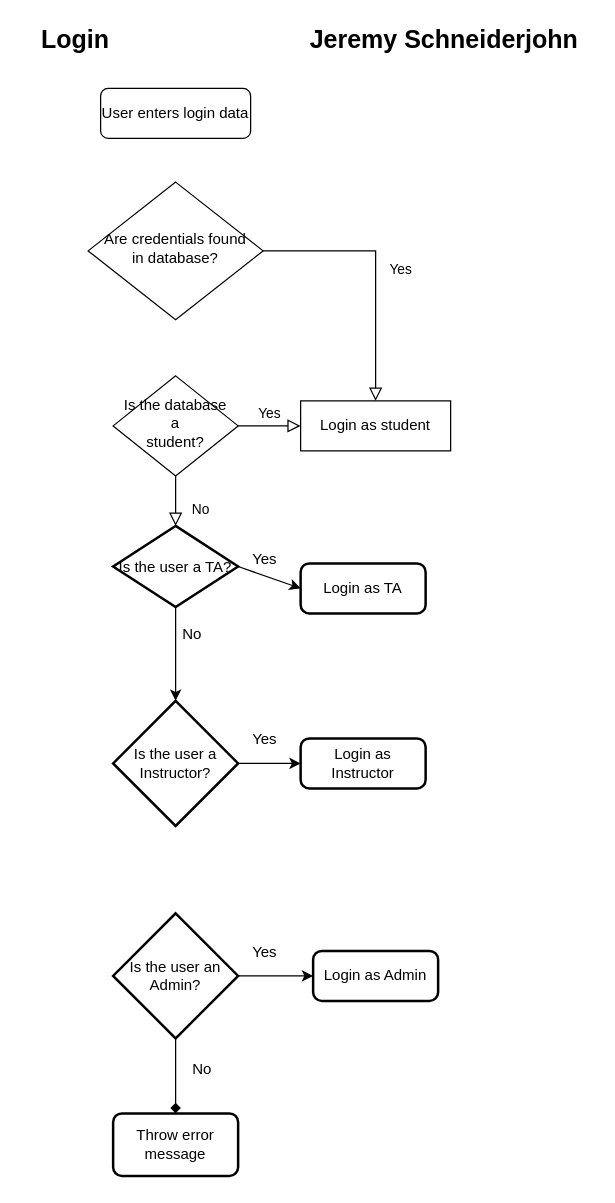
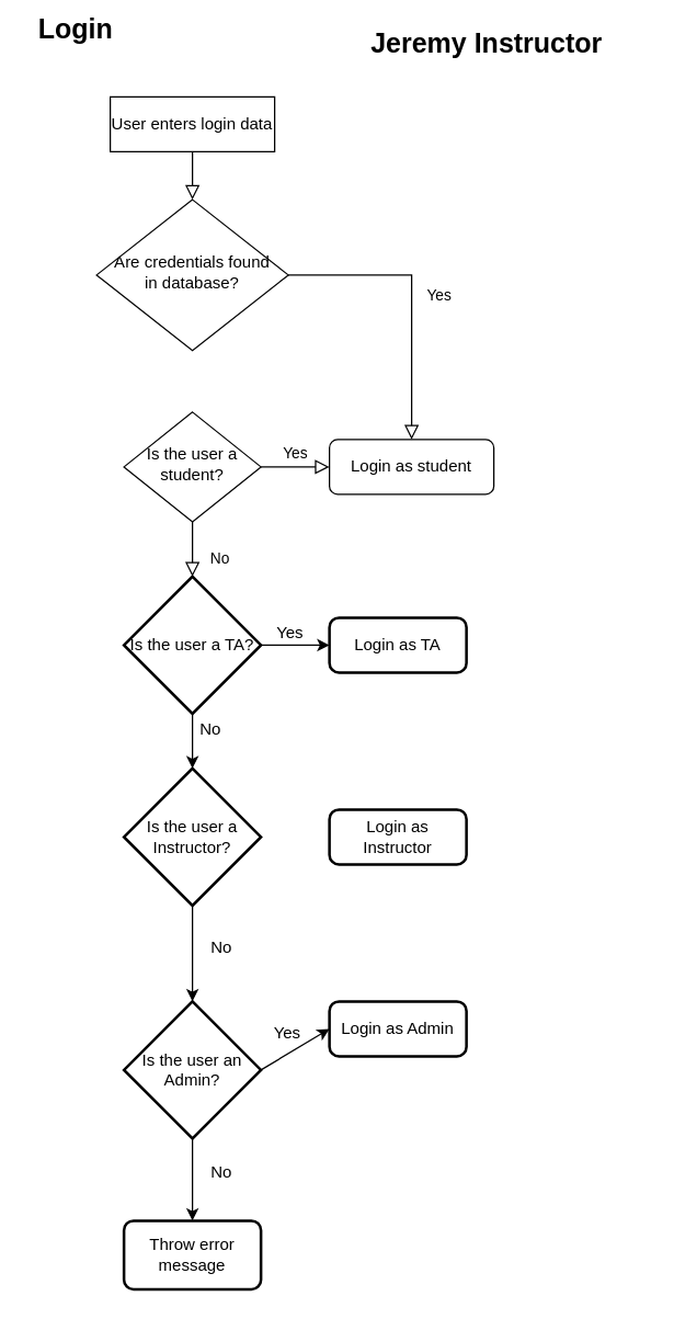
- <mxCell id="29" value="&lt;font style=&quot;font-size: 20px&quot;&gt;&lt;b&gt;Login&lt;/b&gt;&lt;/font&gt;" style="text;html=1;strokeColor=none;fillColor=none;align=center;verticalAlign=middle;whiteSpace=wrap;rounded=0;" vertex="1" parent="1"><mxGeometry x="20" y="20" width="80" height="20" as="geometry" /></mxCell>
+ <mxCell id="29" value="&lt;font style=&quot;font-size: 20px&quot;&gt;&lt;b&gt;Login&lt;/b&gt;&lt;/font&gt;" style="text;html=1;strokeColor=none;fillColor=none;align=center;verticalAlign=middle;whiteSpace=wrap;rounded=0;" vertex="1" parent="1"><mxGeometry x="15" y="10" width="80" height="20" as="geometry" /></mxCell>
- <mxCell id="30" value="&lt;font style=&quot;font-size: 20px&quot;&gt;&lt;b&gt;Jeremy Schneiderjohn&lt;/b&gt;&lt;/font&gt;" style="text;html=1;strokeColor=none;fillColor=none;align=center;verticalAlign=middle;whiteSpace=wrap;rounded=0;" vertex="1" parent="1"><mxGeometry x="240" y="20" width="230" height="20" as="geometry" /></mxCell>
+ <mxCell id="30" value="&lt;font style=&quot;font-size: 20px&quot;&gt;&lt;b&gt;Jeremy Instructor&lt;/b&gt;&lt;/font&gt;" style="text;html=1;strokeColor=none;fillColor=none;align=center;verticalAlign=middle;whiteSpace=wrap;rounded=0;" vertex="1" parent="1"><mxGeometry x="240" y="20" width="230" height="20" as="geometry" /></mxCell>
- <mxCell id="3" value="User enters login data" style="rounded=1;whiteSpace=wrap;html=1;fontSize=12;glass=0;strokeWidth=1;shadow=0;" parent="1" vertex="1"><mxGeometry x="80" y="70" width="120" height="40" as="geometry" /></mxCell>
+ <mxCell id="3" value="User enters login data" style="whiteSpace=wrap;html=1;fontSize=12;glass=0;strokeWidth=1;shadow=0;rounded=0;" parent="1" vertex="1"><mxGeometry x="80" y="70" width="120" height="40" as="geometry" /></mxCell>
+ <mxCell id="2" value="" style="rounded=0;html=1;jettySize=auto;orthogonalLoop=1;fontSize=11;endArrow=block;endFill=0;endSize=8;strokeWidth=1;shadow=0;labelBackgroundColor=none;edgeStyle=orthogonalEdgeStyle;" parent="1" source="3" target="5" edge="1"><mxGeometry relative="1" as="geometry" /></mxCell>
- <mxCell id="8" value="Is the database a&lt;br&gt;student?" style="rhombus;whiteSpace=wrap;html=1;shadow=0;fontFamily=Helvetica;fontSize=12;align=center;strokeWidth=1;spacing=6;spacingTop=-4;" parent="1" vertex="1"><mxGeometry x="90" y="300" width="100" height="80" as="geometry" /></mxCell>
+ <mxCell id="8" value="Is the user a&lt;br&gt;student?" style="rhombus;whiteSpace=wrap;html=1;shadow=0;fontFamily=Helvetica;fontSize=12;align=center;strokeWidth=1;spacing=6;spacingTop=-4;" parent="1" vertex="1"><mxGeometry x="90" y="300" width="100" height="80" as="geometry" /></mxCell>
- <mxCell id="9" value="Login as student" style="whiteSpace=wrap;html=1;fontSize=12;glass=0;strokeWidth=1;shadow=0;rounded=0;" parent="1" vertex="1"><mxGeometry x="240" y="320" width="120" height="40" as="geometry" /></mxCell>
+ <mxCell id="9" value="Login as student" style="rounded=1;whiteSpace=wrap;html=1;fontSize=12;glass=0;strokeWidth=1;shadow=0;" parent="1" vertex="1"><mxGeometry x="240" y="320" width="120" height="40" as="geometry" /></mxCell>
- <mxCell id="12" value="Is the user a TA?" style="strokeWidth=2;html=1;shape=mxgraph.flowchart.decision;whiteSpace=wrap;" parent="1" vertex="1"><mxGeometry x="90" y="420" width="100" height="65" as="geometry" /></mxCell>
+ <mxCell id="12" value="Is the user a TA?" style="strokeWidth=2;html=1;shape=mxgraph.flowchart.decision;whiteSpace=wrap;" parent="1" vertex="1"><mxGeometry x="90" y="420" width="100" height="100" as="geometry" /></mxCell>
- <mxCell id="25" value="" style="endArrow=classic;html=1;exitX=1;exitY=0.5;exitDx=0;exitDy=0;exitPerimeter=0;entryX=0;entryY=0.5;entryDx=0;entryDy=0;" parent="1" source="16" target="17" edge="1"><mxGeometry width="50" height="50" relative="1" as="geometry"><mxPoint x="190" y="635" as="sourcePoint" /><mxPoint x="240" y="585" as="targetPoint" /></mxGeometry></mxCell>
- <mxCell id="26" value="Yes" style="text;html=1;align=center;verticalAlign=middle;resizable=0;points=[];labelBackgroundColor=#ffffff;" parent="25" vertex="1" connectable="0"><mxGeometry x="-0.592" y="-3" relative="1" as="geometry"><mxPoint x="10" y="-23" as="offset" /></mxGeometry></mxCell>
+ <mxCell id="27" value="" style="endArrow=classic;html=1;exitX=0.5;exitY=1;exitDx=0;exitDy=0;exitPerimeter=0;entryX=0.5;entryY=0;entryDx=0;entryDy=0;entryPerimeter=0;" parent="1" source="16" target="18" edge="1"><mxGeometry width="50" height="50" relative="1" as="geometry"><mxPoint x="60" y="1140" as="sourcePoint" /><mxPoint x="110" y="1090" as="targetPoint" /></mxGeometry></mxCell>
+ <mxCell id="28" value="No" style="text;html=1;align=center;verticalAlign=middle;resizable=0;points=[];labelBackgroundColor=#ffffff;" parent="27" vertex="1" connectable="0"><mxGeometry x="0.4" y="3" relative="1" as="geometry"><mxPoint x="17" y="-19" as="offset" /></mxGeometry></mxCell>
- <mxCell id="19" value="Login as Admin" style="rounded=1;whiteSpace=wrap;html=1;absoluteArcSize=1;arcSize=14;strokeWidth=2;" parent="1" vertex="1"><mxGeometry x="250" y="760" width="100" height="40" as="geometry" /></mxCell>
+ <mxCell id="19" value="Login as Admin" style="rounded=1;whiteSpace=wrap;html=1;absoluteArcSize=1;arcSize=14;strokeWidth=2;" parent="1" vertex="1"><mxGeometry x="240" y="730" width="100" height="40" as="geometry" /></mxCell>
- <mxCell id="21" value="" style="endArrow=diamond;html=1;exitX=0.5;exitY=1;exitDx=0;exitDy=0;exitPerimeter=0;entryX=0.5;entryY=0;entryDx=0;entryDy=0;" parent="1" source="18" target="20" edge="1"><mxGeometry width="50" height="50" relative="1" as="geometry"><mxPoint x="70" y="1060" as="sourcePoint" /><mxPoint x="120" y="1010" as="targetPoint" /></mxGeometry></mxCell>
+ <mxCell id="21" value="" style="endArrow=classic;html=1;exitX=0.5;exitY=1;exitDx=0;exitDy=0;exitPerimeter=0;entryX=0.5;entryY=0;entryDx=0;entryDy=0;" parent="1" source="18" target="20" edge="1"><mxGeometry width="50" height="50" relative="1" as="geometry"><mxPoint x="70" y="1060" as="sourcePoint" /><mxPoint x="120" y="1010" as="targetPoint" /></mxGeometry></mxCell>
